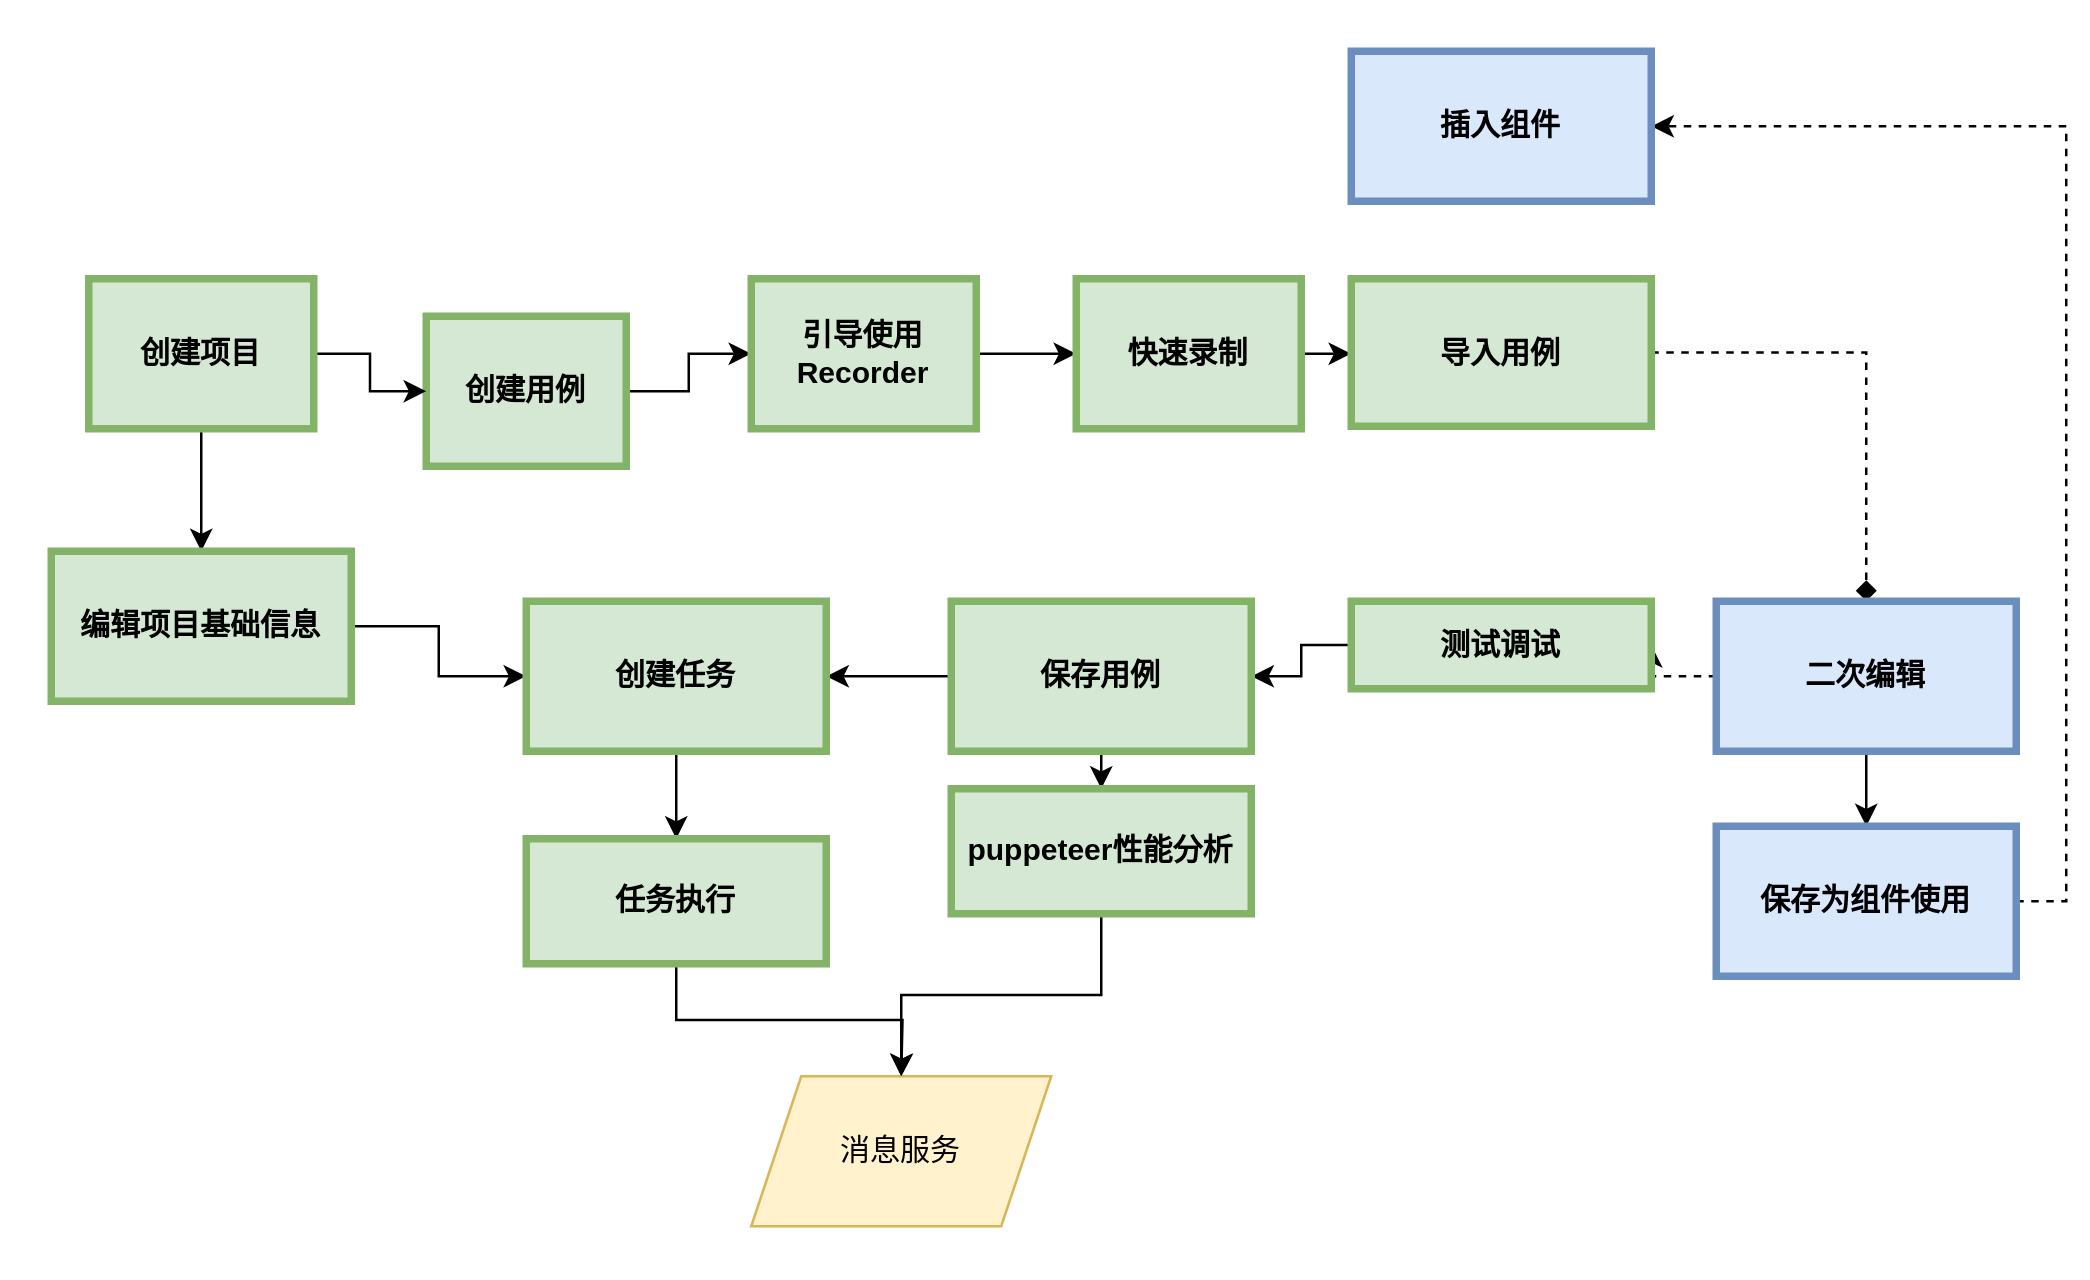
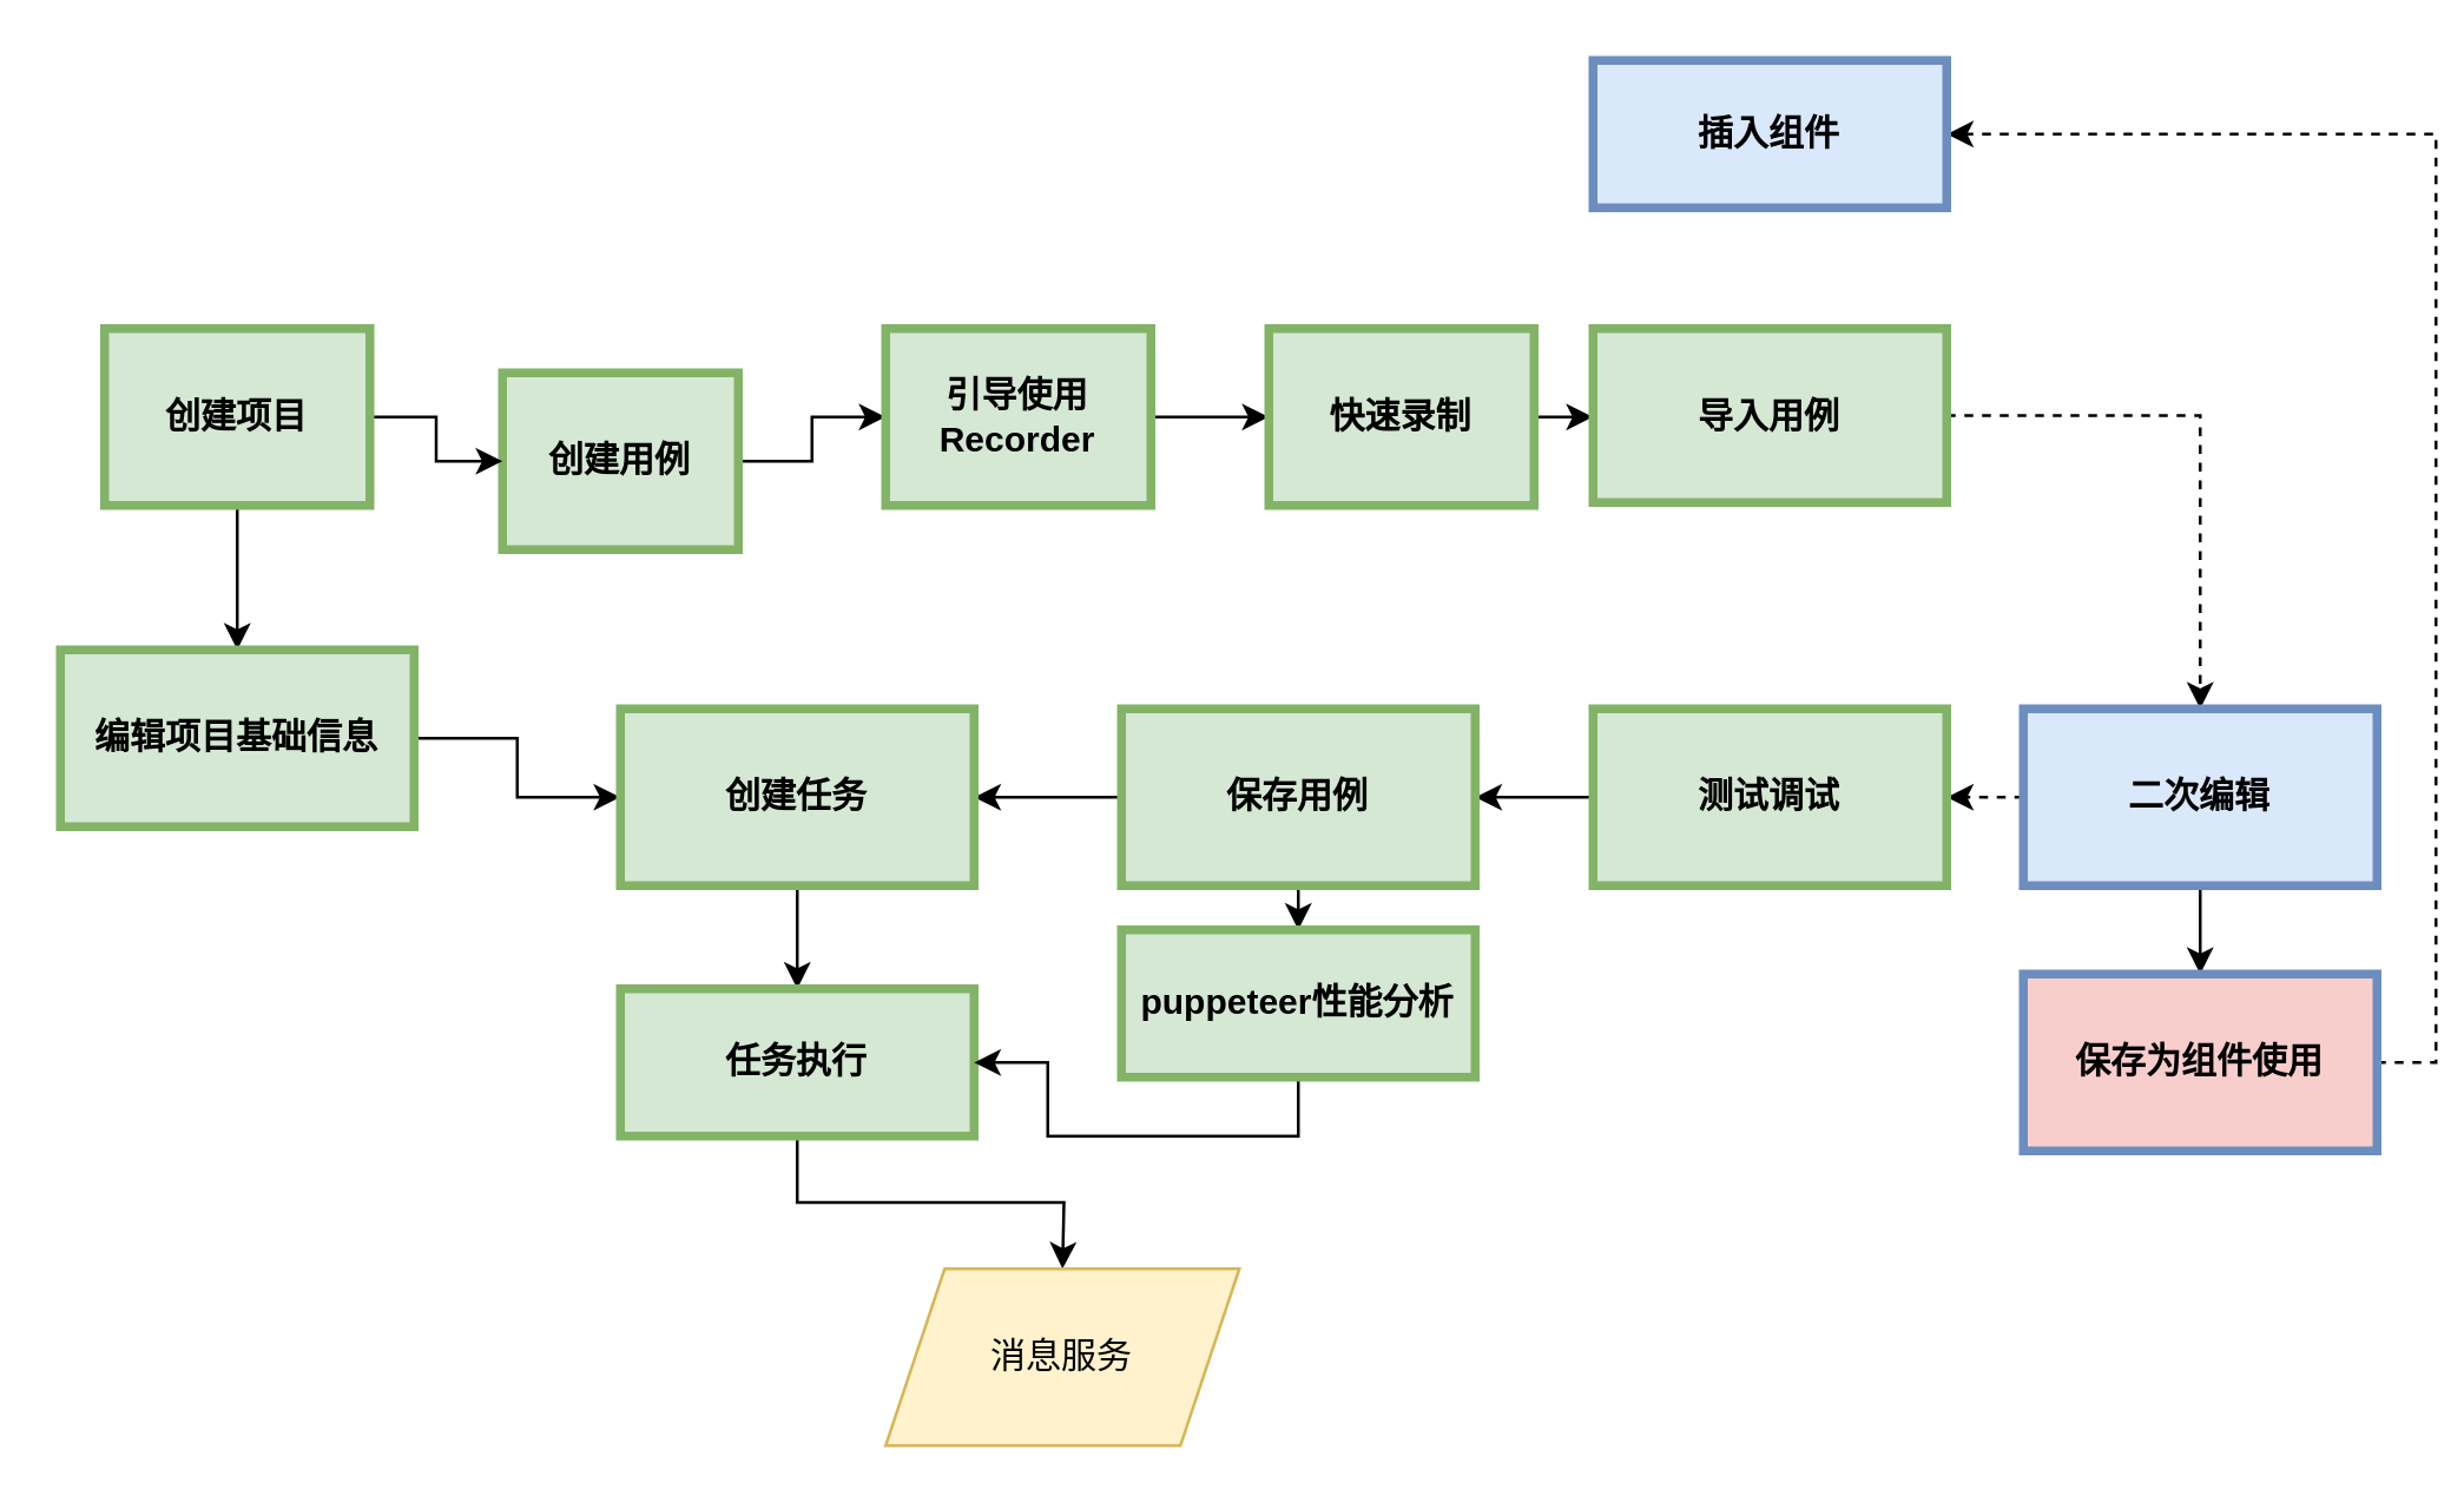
- <mxCell id="22" value="插入组件" style="whiteSpace=wrap;html=1;fillColor=#dae8fc;strokeColor=#6c8ebf;fontStyle=1;strokeWidth=3;" parent="1" vertex="1"><mxGeometry x="540" y="20" width="120" height="60" as="geometry" /></mxCell>
+ <mxCell id="22" value="插入组件" style="whiteSpace=wrap;html=1;fillColor=#dae8fc;strokeColor=#6c8ebf;fontStyle=1;strokeWidth=3;" parent="1" vertex="1"><mxGeometry x="540" y="20" width="120" height="50" as="geometry" /></mxCell>
- <mxCell id="11" value="" style="edgeStyle=orthogonalEdgeStyle;rounded=0;orthogonalLoop=1;jettySize=auto;html=1;dashed=1;exitX=1;exitY=0.5;exitDx=0;exitDy=0;endArrow=diamond;" parent="1" source="12" target="15" edge="1"><mxGeometry relative="1" as="geometry" /></mxCell>
+ <mxCell id="11" value="" style="edgeStyle=orthogonalEdgeStyle;rounded=0;orthogonalLoop=1;jettySize=auto;html=1;dashed=1;exitX=1;exitY=0.5;exitDx=0;exitDy=0;" parent="1" source="12" target="15" edge="1"><mxGeometry relative="1" as="geometry" /></mxCell>
- <mxCell id="21" value="测试调试" style="whiteSpace=wrap;html=1;fillColor=#d5e8d4;strokeColor=#82b366;fontStyle=1;strokeWidth=3;" parent="1" vertex="1"><mxGeometry x="540" y="240" width="120" height="35" as="geometry" /></mxCell>
+ <mxCell id="21" value="测试调试" style="whiteSpace=wrap;html=1;fillColor=#d5e8d4;strokeColor=#82b366;fontStyle=1;strokeWidth=3;" parent="1" vertex="1"><mxGeometry x="540" y="240" width="120" height="60" as="geometry" /></mxCell>
- <mxCell id="19" value="保存为组件使用" style="whiteSpace=wrap;html=1;fillColor=#dae8fc;strokeColor=#6c8ebf;fontStyle=1;strokeWidth=3;" parent="1" vertex="1"><mxGeometry x="686" y="330" width="120" height="60" as="geometry" /></mxCell>
+ <mxCell id="19" value="保存为组件使用" style="whiteSpace=wrap;html=1;fillColor=#f8cecc;strokeColor=#6c8ebf;fontStyle=1;strokeWidth=3;" parent="1" vertex="1"><mxGeometry x="686" y="330" width="120" height="60" as="geometry" /></mxCell>
- <mxCell id="31" style="edgeStyle=orthogonalEdgeStyle;rounded=0;orthogonalLoop=1;jettySize=auto;html=1;exitX=0.5;exitY=1;exitDx=0;exitDy=0;" edge="1" parent="1" source="32" target="30"><mxGeometry relative="1" as="geometry" /></mxCell>
+ <mxCell id="31" style="edgeStyle=orthogonalEdgeStyle;rounded=0;orthogonalLoop=1;jettySize=auto;html=1;exitX=0.5;exitY=1;exitDx=0;exitDy=0;" edge="1" parent="1" source="32" target="29"><mxGeometry relative="1" as="geometry" /></mxCell>
